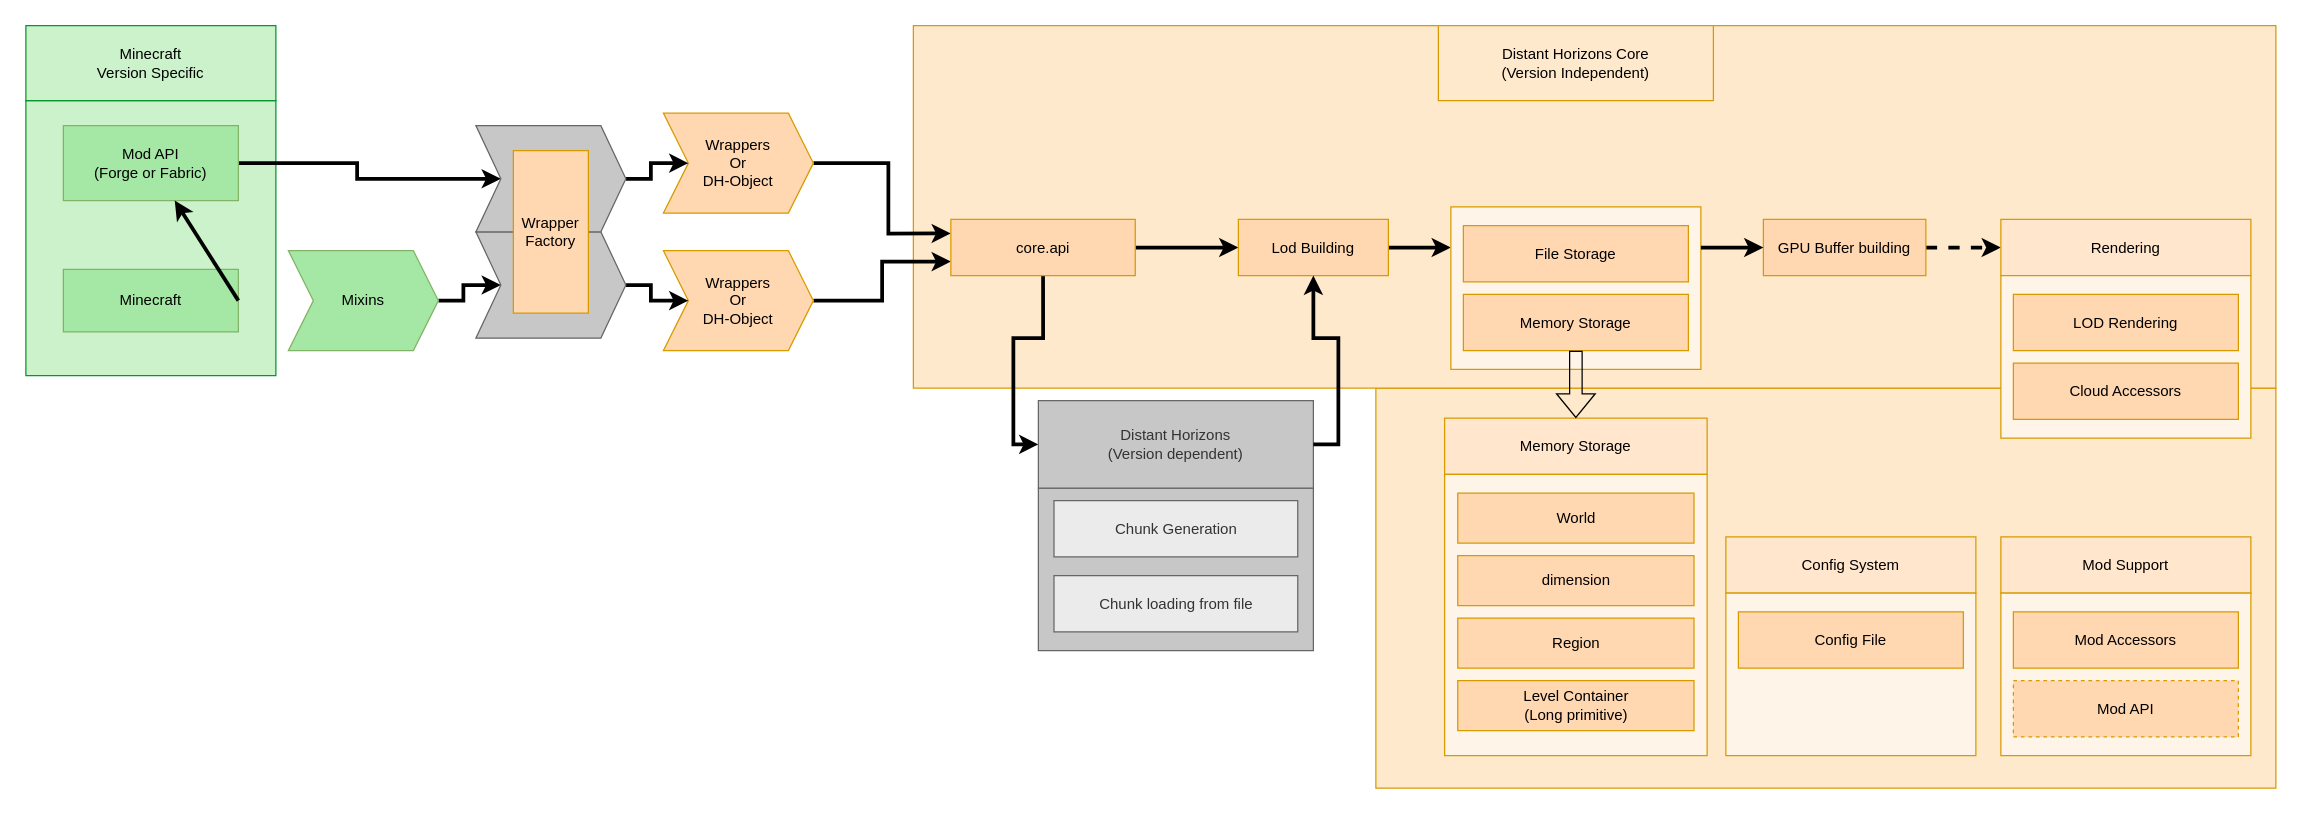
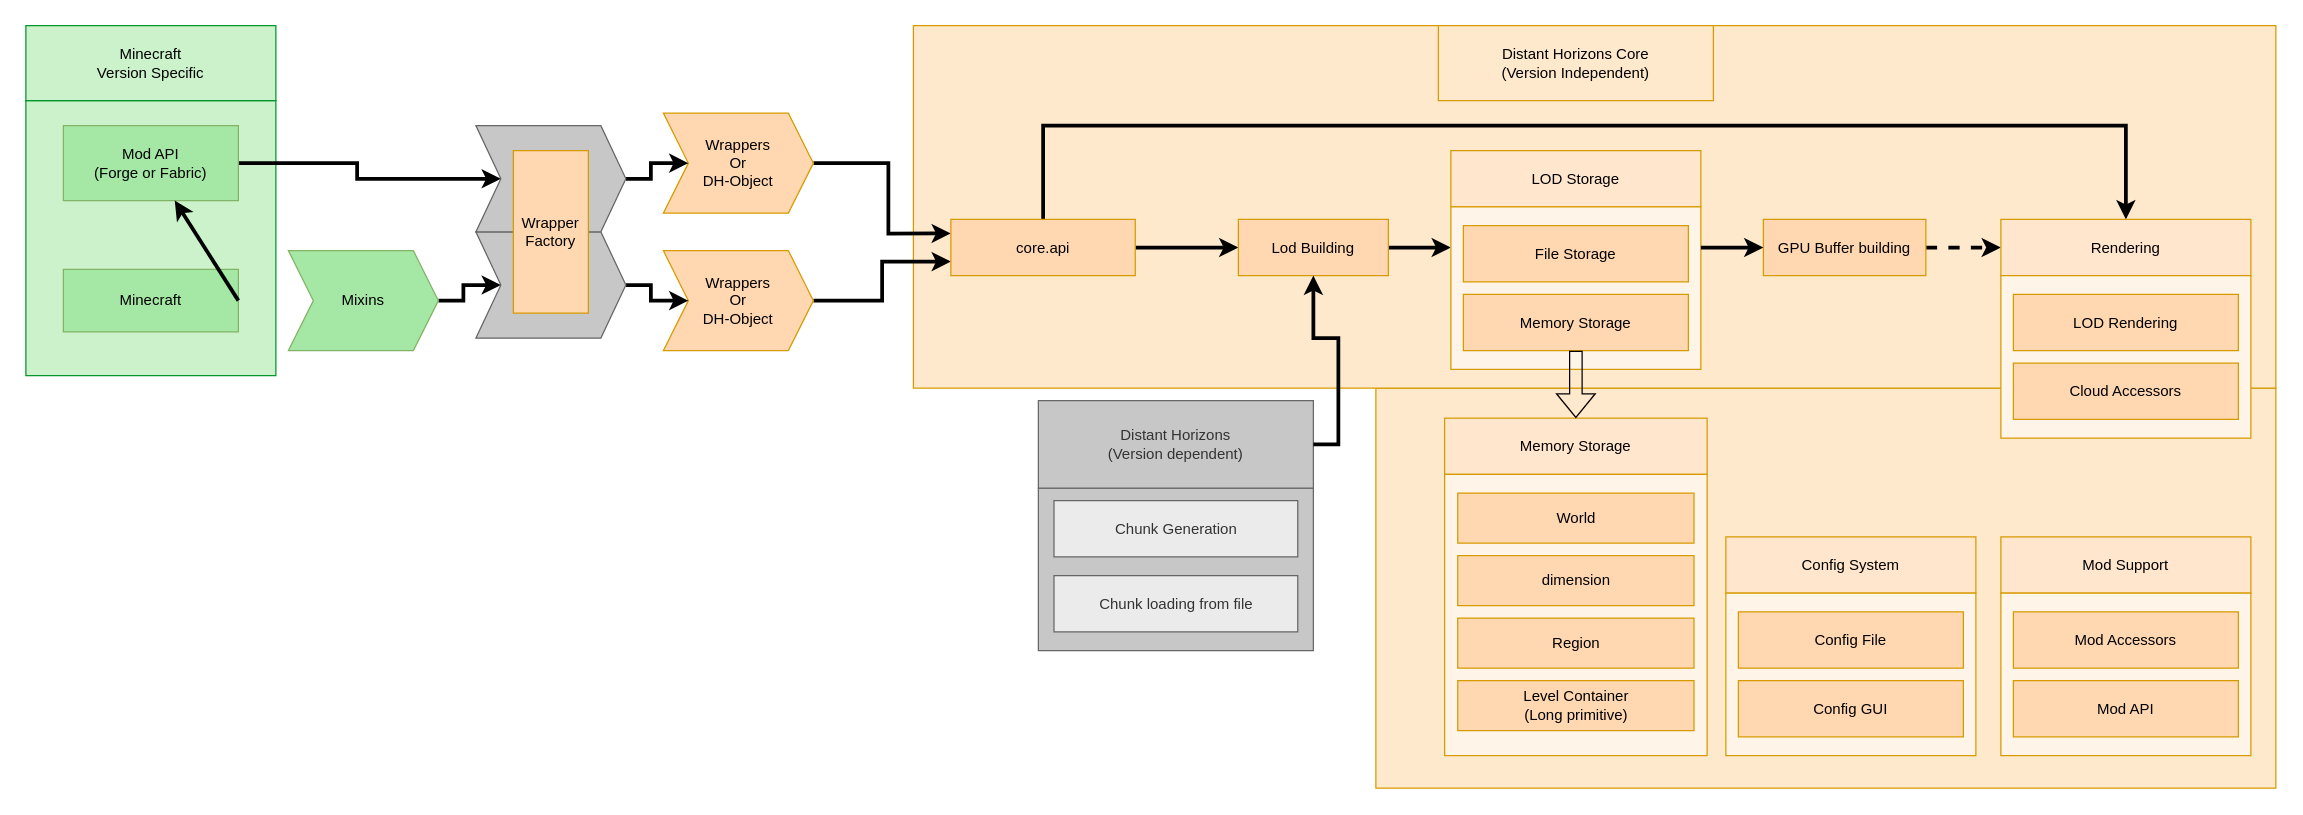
+ <mxCell id="11" style="edgeStyle=orthogonalEdgeStyle;rounded=0;orthogonalLoop=1;jettySize=auto;html=1;entryX=0.5;entryY=0;entryDx=0;entryDy=0;fontColor=#FFFFFF;strokeWidth=3;" parent="1" source="20" target="56" edge="1"><mxGeometry relative="1" as="geometry"><Array as="points"><mxPoint x="834" y="100" /><mxPoint x="1700" y="100" /></Array><mxPoint x="1697.5" y="175" as="targetPoint" /></mxGeometry></mxCell>
+ <mxCell id="32" value="LOD Storage" style="rounded=0;whiteSpace=wrap;html=1;labelBackgroundColor=none;fillColor=#ffe6cc;strokeColor=#d79b00;" parent="31" vertex="1"><mxGeometry width="200" height="45" as="geometry" /></mxCell>
- <mxCell id="19" style="edgeStyle=orthogonalEdgeStyle;rounded=0;orthogonalLoop=1;jettySize=auto;html=1;exitX=0.5;exitY=1;exitDx=0;exitDy=0;entryX=0;entryY=0.5;entryDx=0;entryDy=0;fontColor=#FFFFFF;strokeWidth=3;" parent="1" source="20" target="38" edge="1"><mxGeometry relative="1" as="geometry" /></mxCell>
+ <mxCell id="53" value="Config GUI" style="rounded=0;whiteSpace=wrap;html=1;labelBackgroundColor=none;fillColor=#FFD7B0;strokeColor=#d79b00;" vertex="1" parent="50"><mxGeometry x="10" y="115" width="180" height="45" as="geometry" /></mxCell>
- <mxCell id="63" value="Mod API" style="rounded=0;whiteSpace=wrap;html=1;labelBackgroundColor=none;fillColor=#FFD7B0;strokeColor=#d79b00;dashed=1;" vertex="1" parent="60"><mxGeometry x="10" y="115" width="180" height="45" as="geometry" /></mxCell>
+ <mxCell id="63" value="Mod API" style="rounded=0;whiteSpace=wrap;html=1;labelBackgroundColor=none;fillColor=#FFD7B0;strokeColor=#d79b00;" vertex="1" parent="60"><mxGeometry x="10" y="115" width="180" height="45" as="geometry" /></mxCell>
